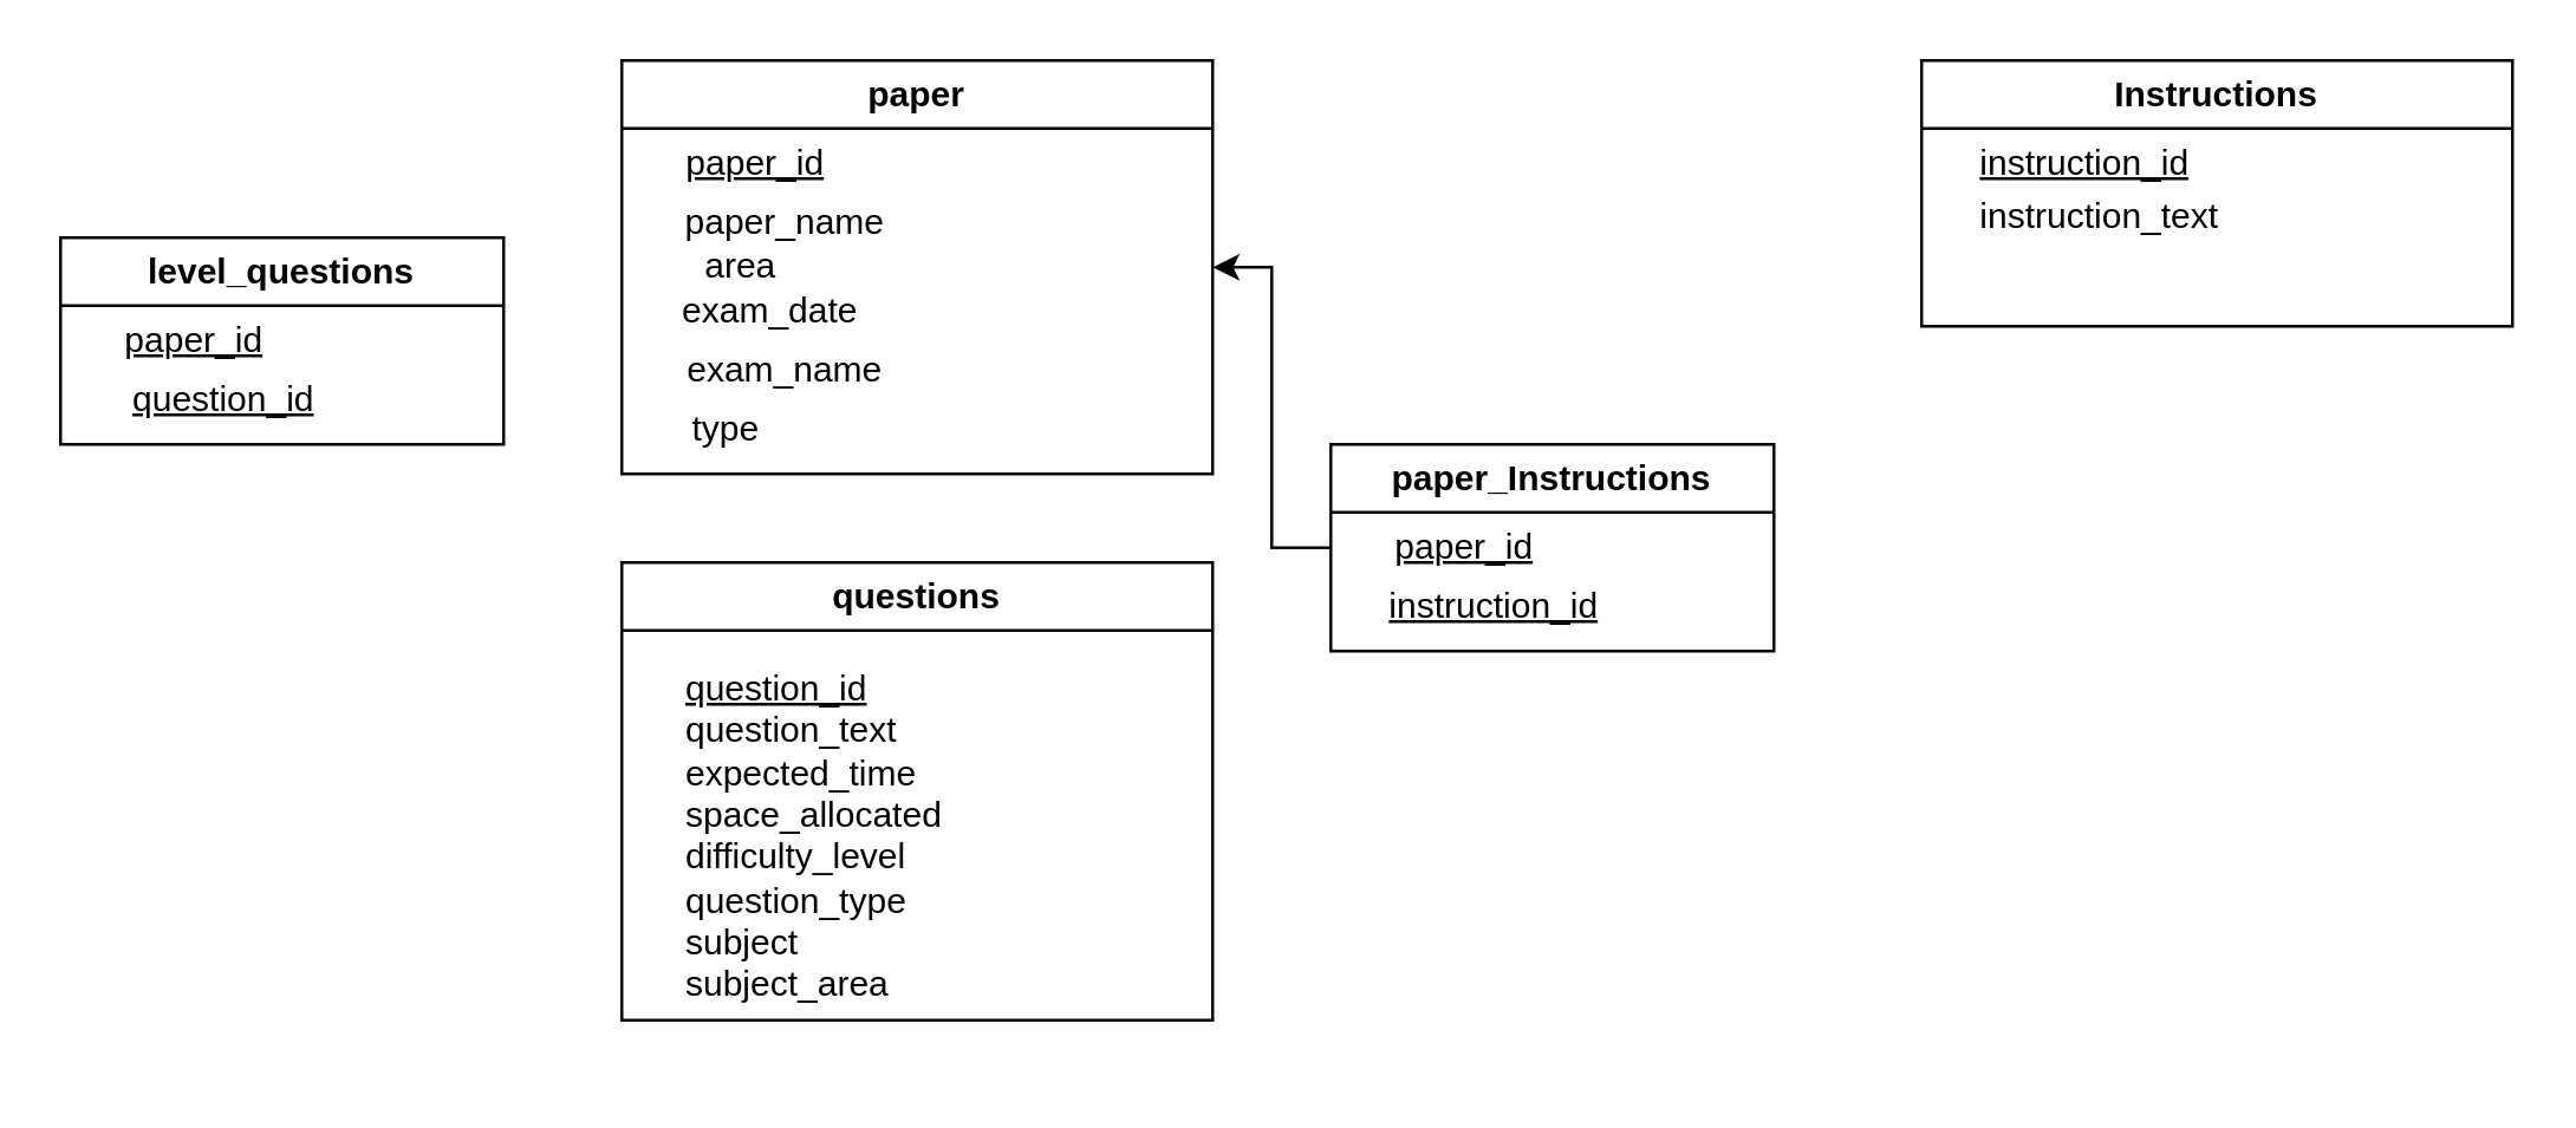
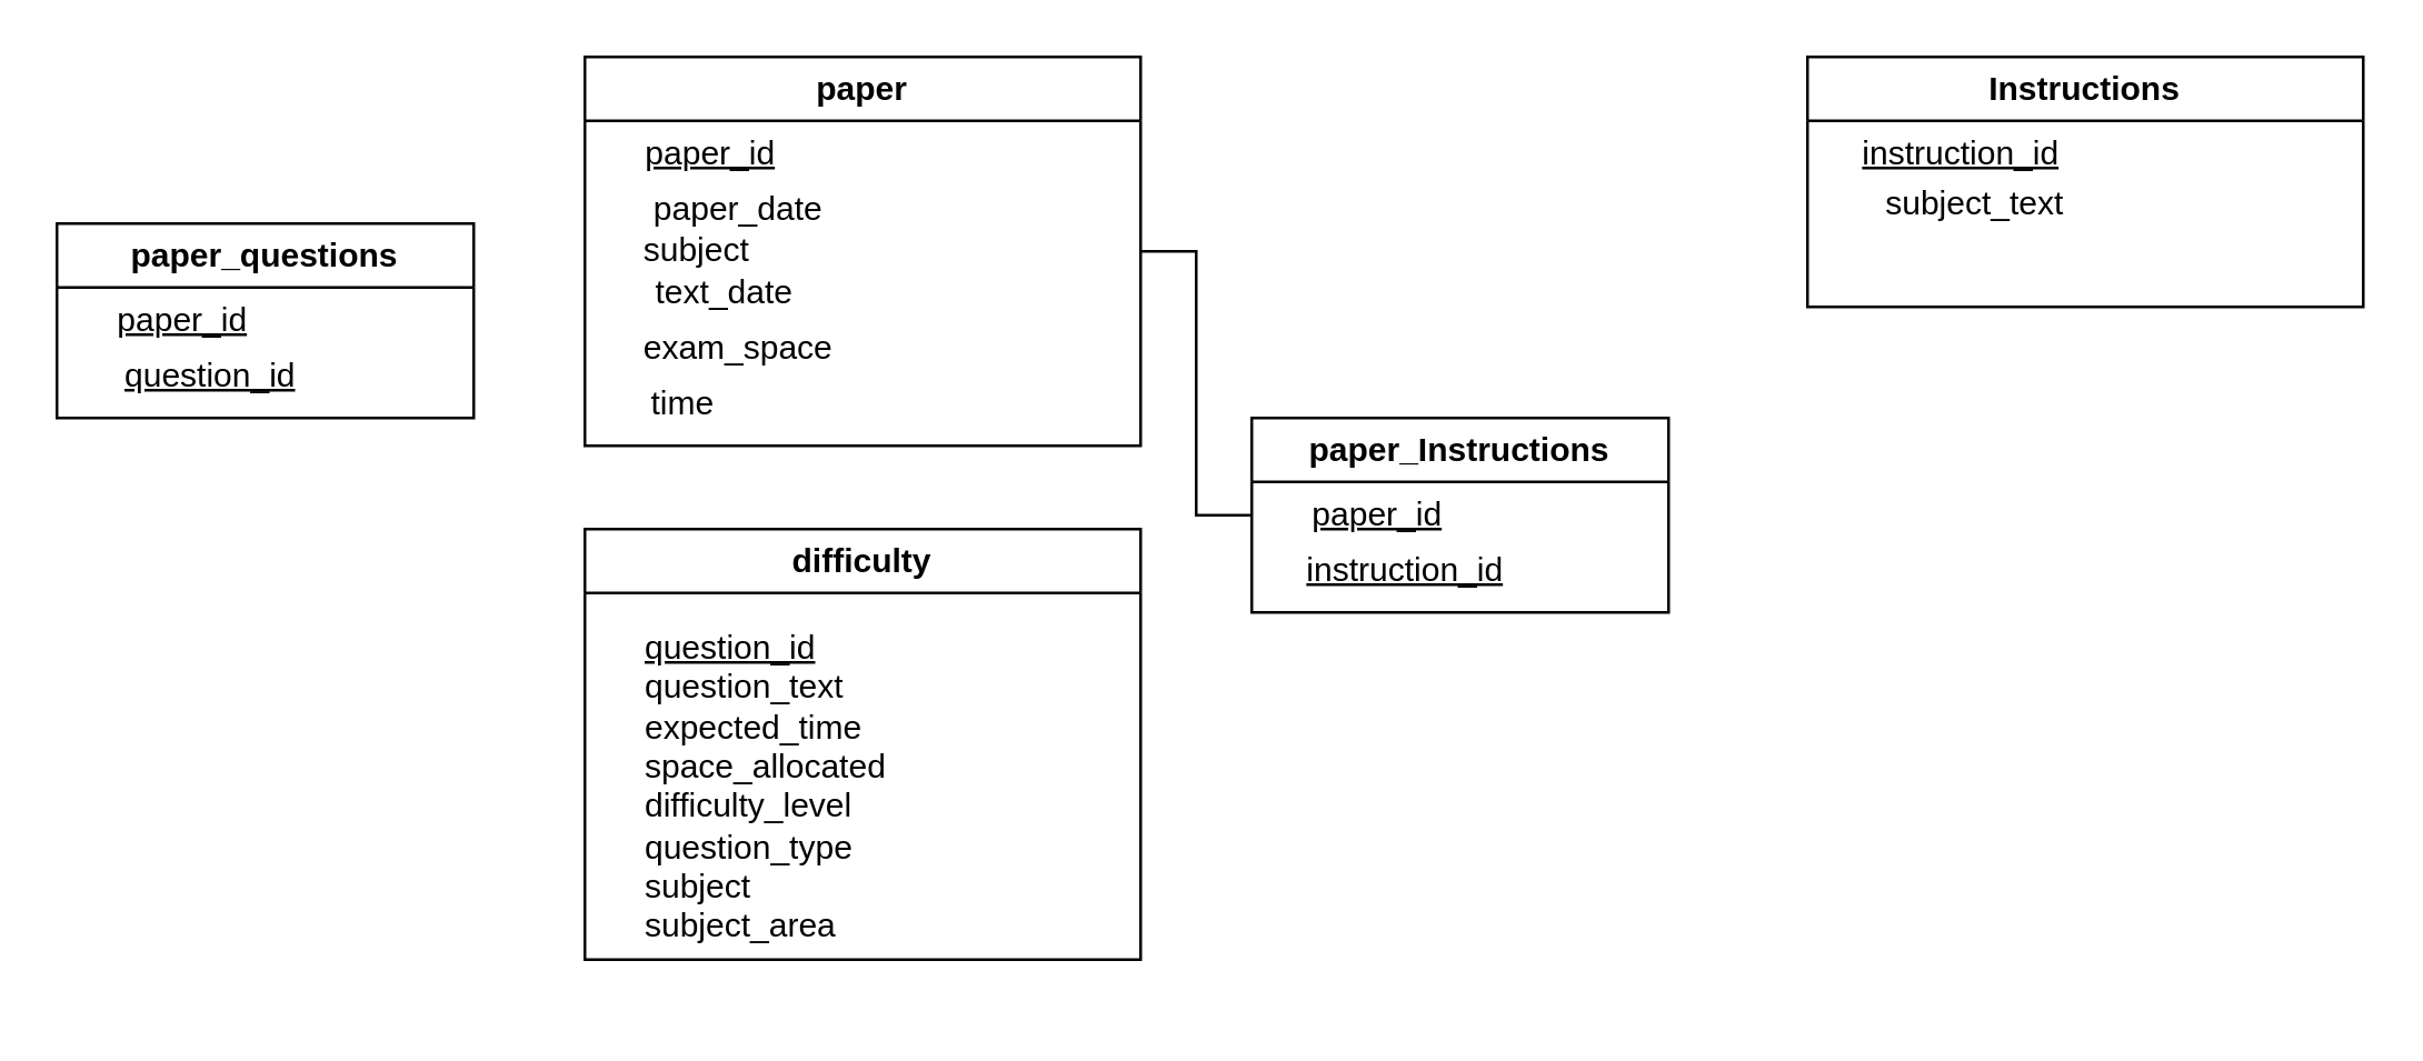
- <mxCell id="11" value="instruction_text" style="text;html=1;align=center;verticalAlign=middle;resizable=0;points=[];autosize=1;strokeColor=none;fillColor=none;" parent="9" vertex="1"><mxGeometry x="10" y="38" width="100" height="30" as="geometry" /></mxCell>
+ <mxCell id="11" value="subject_text" style="text;html=1;align=center;verticalAlign=middle;resizable=0;points=[];autosize=1;strokeColor=none;fillColor=none;" parent="9" vertex="1"><mxGeometry x="10" y="38" width="100" height="30" as="geometry" /></mxCell>
- <mxCell id="4" value="paper_name" style="text;html=1;align=center;verticalAlign=middle;resizable=0;points=[];autosize=1;strokeColor=none;fillColor=none;" parent="2" vertex="1"><mxGeometry x="10" y="40" width="90" height="30" as="geometry" /></mxCell>
+ <mxCell id="4" value="paper_date" style="text;html=1;align=center;verticalAlign=middle;resizable=0;points=[];autosize=1;strokeColor=none;fillColor=none;" parent="2" vertex="1"><mxGeometry x="10" y="40" width="90" height="30" as="geometry" /></mxCell>
- <mxCell id="5" value="area" style="text;html=1;align=center;verticalAlign=middle;resizable=0;points=[];autosize=1;strokeColor=none;fillColor=none;" parent="2" vertex="1"><mxGeometry x="10" y="55" width="60" height="30" as="geometry" /></mxCell>
+ <mxCell id="5" value="subject" style="text;html=1;align=center;verticalAlign=middle;resizable=0;points=[];autosize=1;strokeColor=none;fillColor=none;" parent="2" vertex="1"><mxGeometry x="10" y="55" width="60" height="30" as="geometry" /></mxCell>
- <mxCell id="14" style="edgeStyle=orthogonalEdgeStyle;rounded=0;orthogonalLoop=1;jettySize=auto;html=1;exitX=0;exitY=0.5;exitDx=0;exitDy=0;entryX=1;entryY=0.5;entryDx=0;entryDy=0;" edge="1" parent="1" source="15" target="2"><mxGeometry relative="1" as="geometry"><Array as="points"><mxPoint x="430" y="185" /><mxPoint x="430" y="90" /></Array></mxGeometry></mxCell>
+ <mxCell id="14" style="edgeStyle=orthogonalEdgeStyle;rounded=0;orthogonalLoop=1;jettySize=auto;html=1;exitX=0;exitY=0.5;exitDx=0;exitDy=0;entryX=1;entryY=0.5;entryDx=0;entryDy=0;endArrow=none;" edge="1" parent="1" source="15" target="2"><mxGeometry relative="1" as="geometry"><Array as="points"><mxPoint x="430" y="185" /><mxPoint x="430" y="90" /></Array></mxGeometry></mxCell>
- <mxCell id="18" value="level_questions" style="swimlane;whiteSpace=wrap;html=1;" vertex="1" parent="1"><mxGeometry x="20" y="80" width="150" height="70" as="geometry"><mxRectangle x="180" y="70" width="70" height="30" as="alternateBounds" /></mxGeometry></mxCell>
+ <mxCell id="18" value="paper_questions" style="swimlane;whiteSpace=wrap;html=1;" vertex="1" parent="1"><mxGeometry x="20" y="80" width="150" height="70" as="geometry"><mxRectangle x="180" y="70" width="70" height="30" as="alternateBounds" /></mxGeometry></mxCell>
- <mxCell id="6" value="exam_date" style="text;html=1;align=center;verticalAlign=middle;resizable=0;points=[];autosize=1;strokeColor=none;fillColor=none;" parent="2" vertex="1"><mxGeometry x="10" y="70" width="80" height="30" as="geometry" /></mxCell>
+ <mxCell id="6" value="text_date" style="text;html=1;align=center;verticalAlign=middle;resizable=0;points=[];autosize=1;strokeColor=none;fillColor=none;" parent="2" vertex="1"><mxGeometry x="10" y="70" width="80" height="30" as="geometry" /></mxCell>
- <mxCell id="7" value="exam_name" style="text;html=1;align=center;verticalAlign=middle;resizable=0;points=[];autosize=1;strokeColor=none;fillColor=none;" parent="2" vertex="1"><mxGeometry x="10" y="90" width="90" height="30" as="geometry" /></mxCell>
+ <mxCell id="7" value="exam_space" style="text;html=1;align=center;verticalAlign=middle;resizable=0;points=[];autosize=1;strokeColor=none;fillColor=none;" parent="2" vertex="1"><mxGeometry x="10" y="90" width="90" height="30" as="geometry" /></mxCell>
- <mxCell id="8" value="type" style="text;html=1;align=center;verticalAlign=middle;resizable=0;points=[];autosize=1;strokeColor=none;fillColor=none;" parent="2" vertex="1"><mxGeometry x="10" y="110" width="50" height="30" as="geometry" /></mxCell>
+ <mxCell id="8" value="time" style="text;html=1;align=center;verticalAlign=middle;resizable=0;points=[];autosize=1;strokeColor=none;fillColor=none;" parent="2" vertex="1"><mxGeometry x="10" y="110" width="50" height="30" as="geometry" /></mxCell>
- <mxCell id="12" value="questions" style="swimlane;whiteSpace=wrap;html=1;" parent="1" vertex="1"><mxGeometry x="210" y="190" width="200" height="155" as="geometry"><mxRectangle x="180" y="240" width="100" height="30" as="alternateBounds" /></mxGeometry></mxCell>
+ <mxCell id="12" value="difficulty" style="swimlane;whiteSpace=wrap;html=1;" parent="1" vertex="1"><mxGeometry x="210" y="190" width="200" height="155" as="geometry"><mxRectangle x="180" y="240" width="100" height="30" as="alternateBounds" /></mxGeometry></mxCell>
